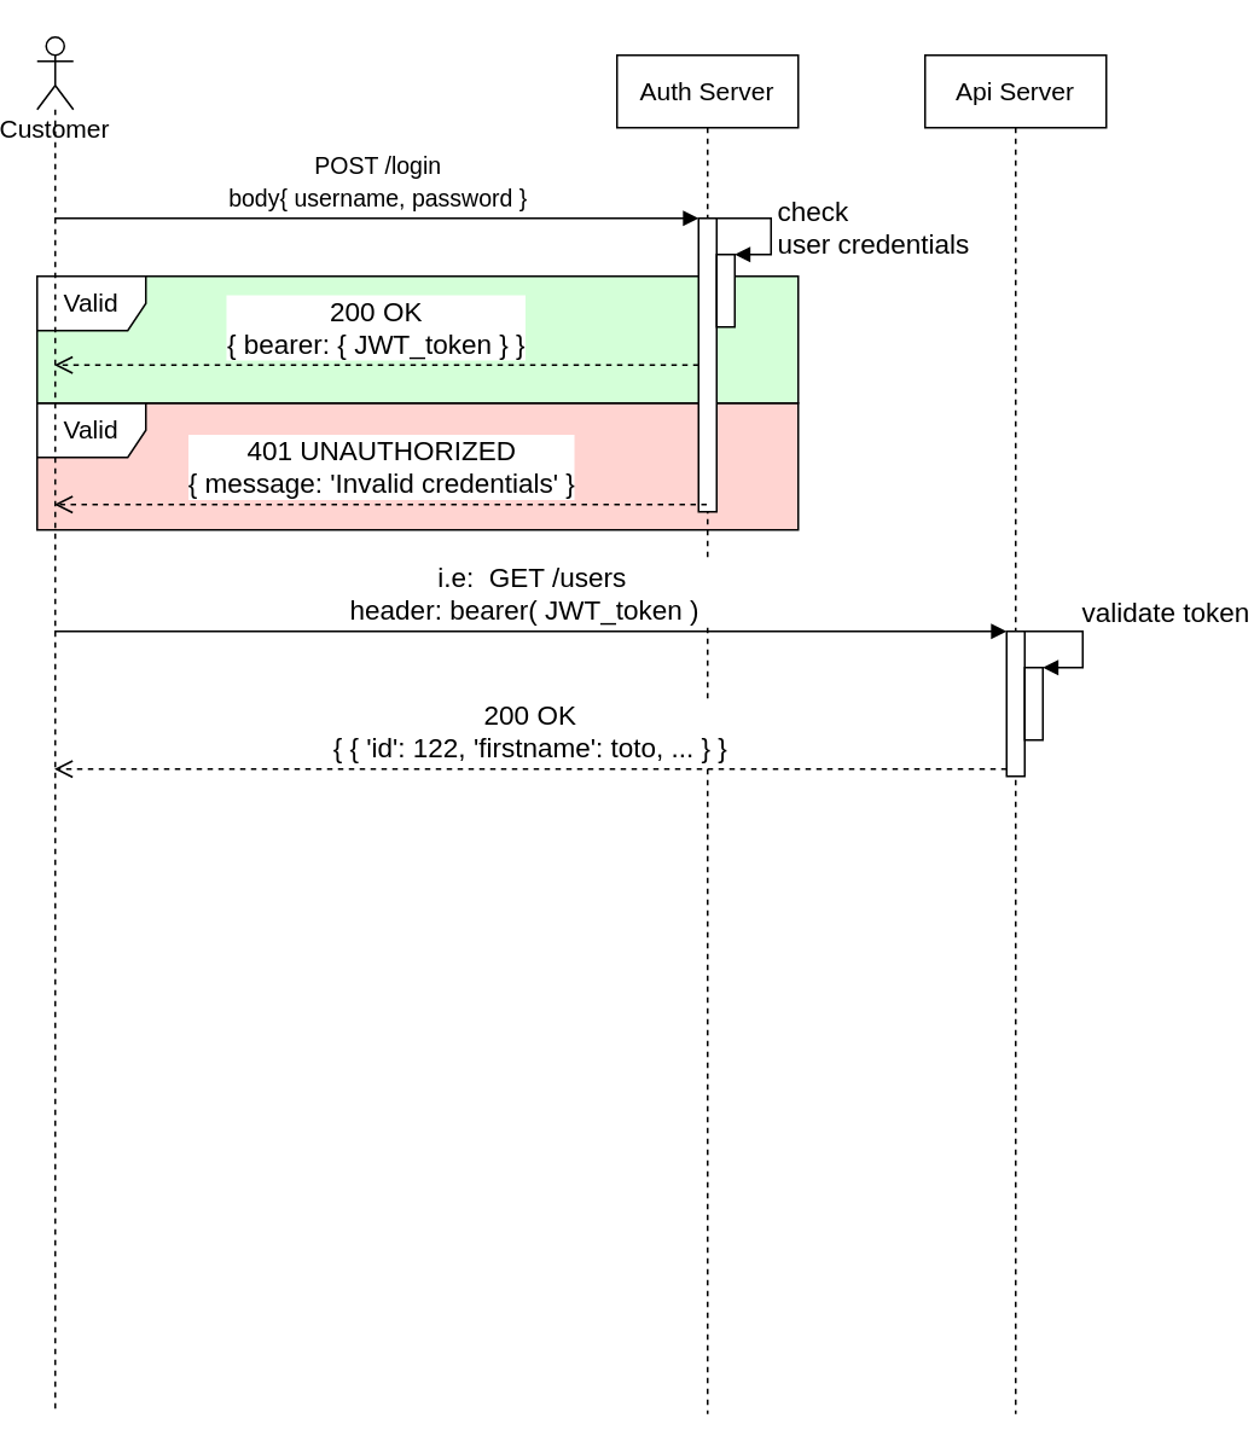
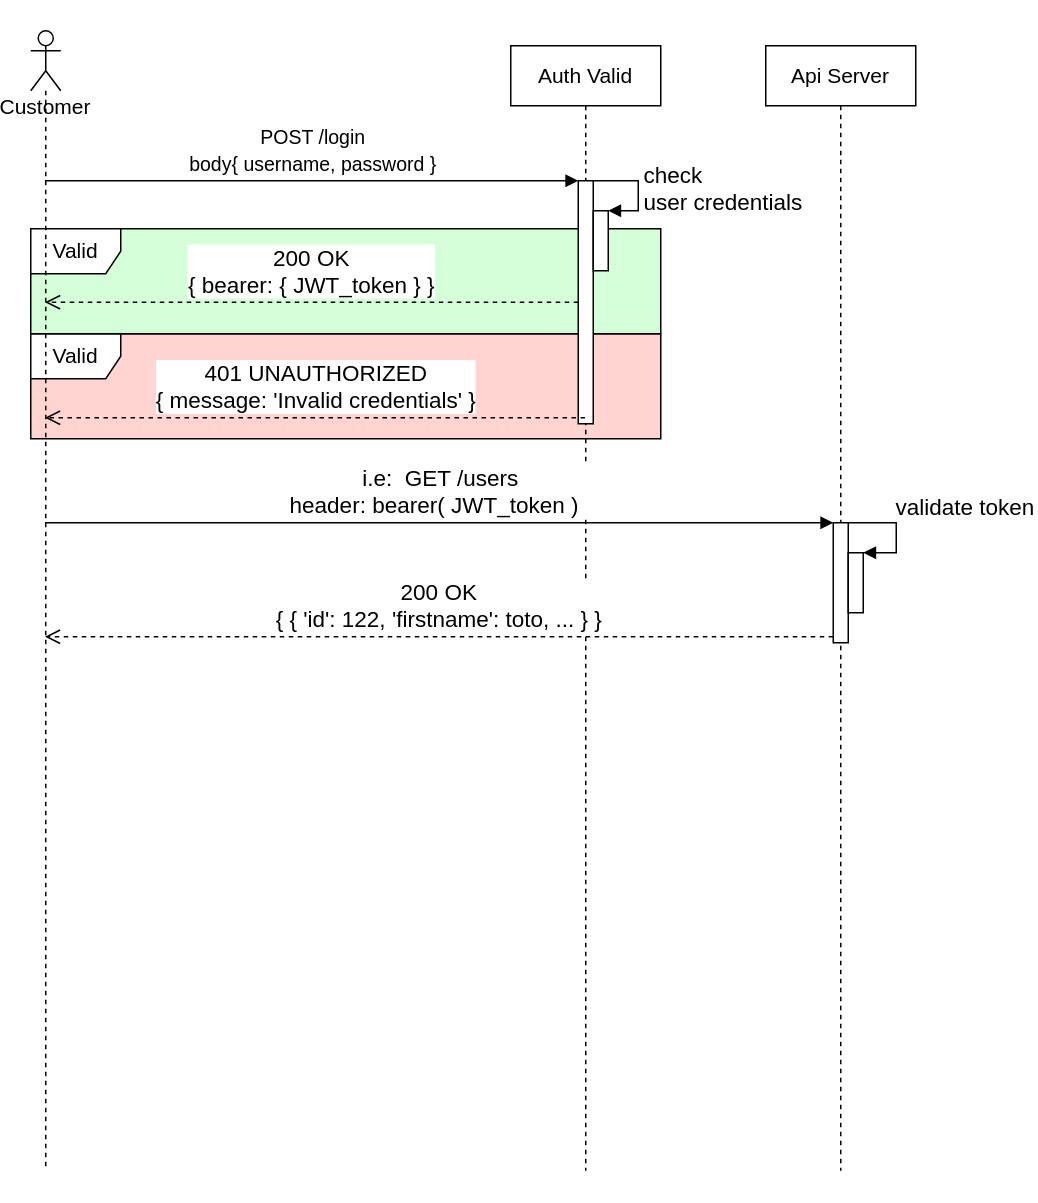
- <mxCell id="4" value="Auth Server" style="shape=umlLifeline;perimeter=lifelinePerimeter;whiteSpace=wrap;html=1;container=1;collapsible=0;recursiveResize=0;outlineConnect=0;fontSize=14;" vertex="1" parent="1"><mxGeometry x="340" y="30" width="100" height="750" as="geometry" /></mxCell>
+ <mxCell id="4" value="Auth Valid" style="shape=umlLifeline;perimeter=lifelinePerimeter;whiteSpace=wrap;html=1;container=1;collapsible=0;recursiveResize=0;outlineConnect=0;fontSize=14;" vertex="1" parent="1"><mxGeometry x="340" y="30" width="100" height="750" as="geometry" /></mxCell>
